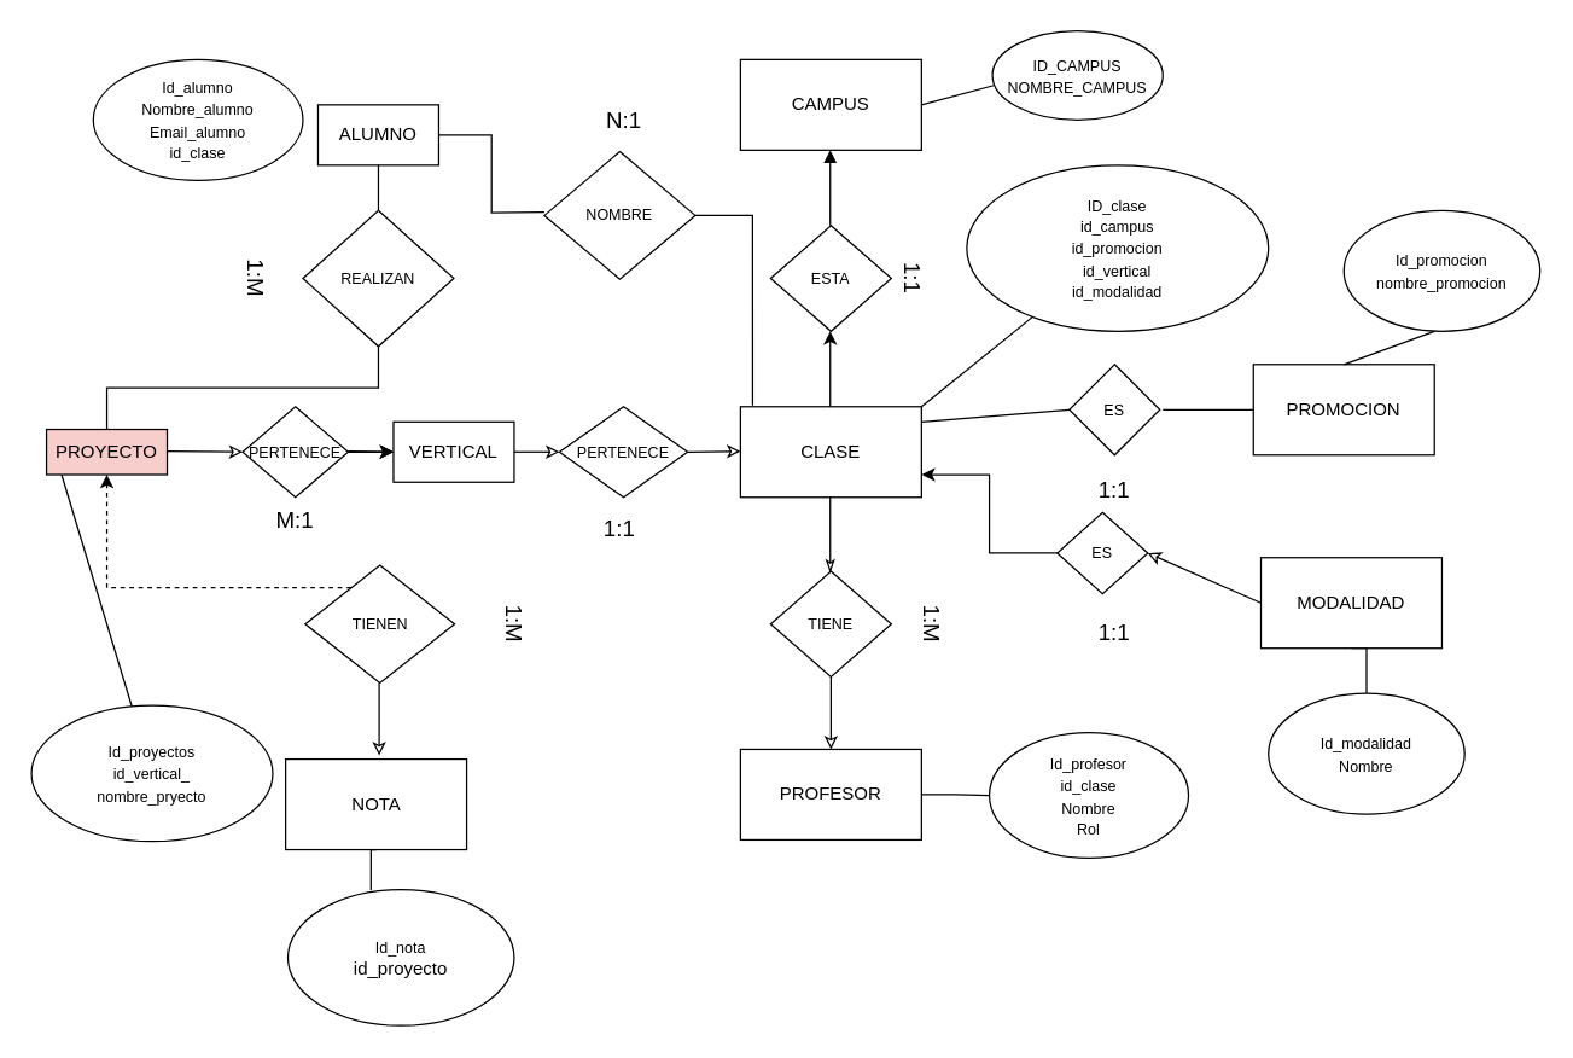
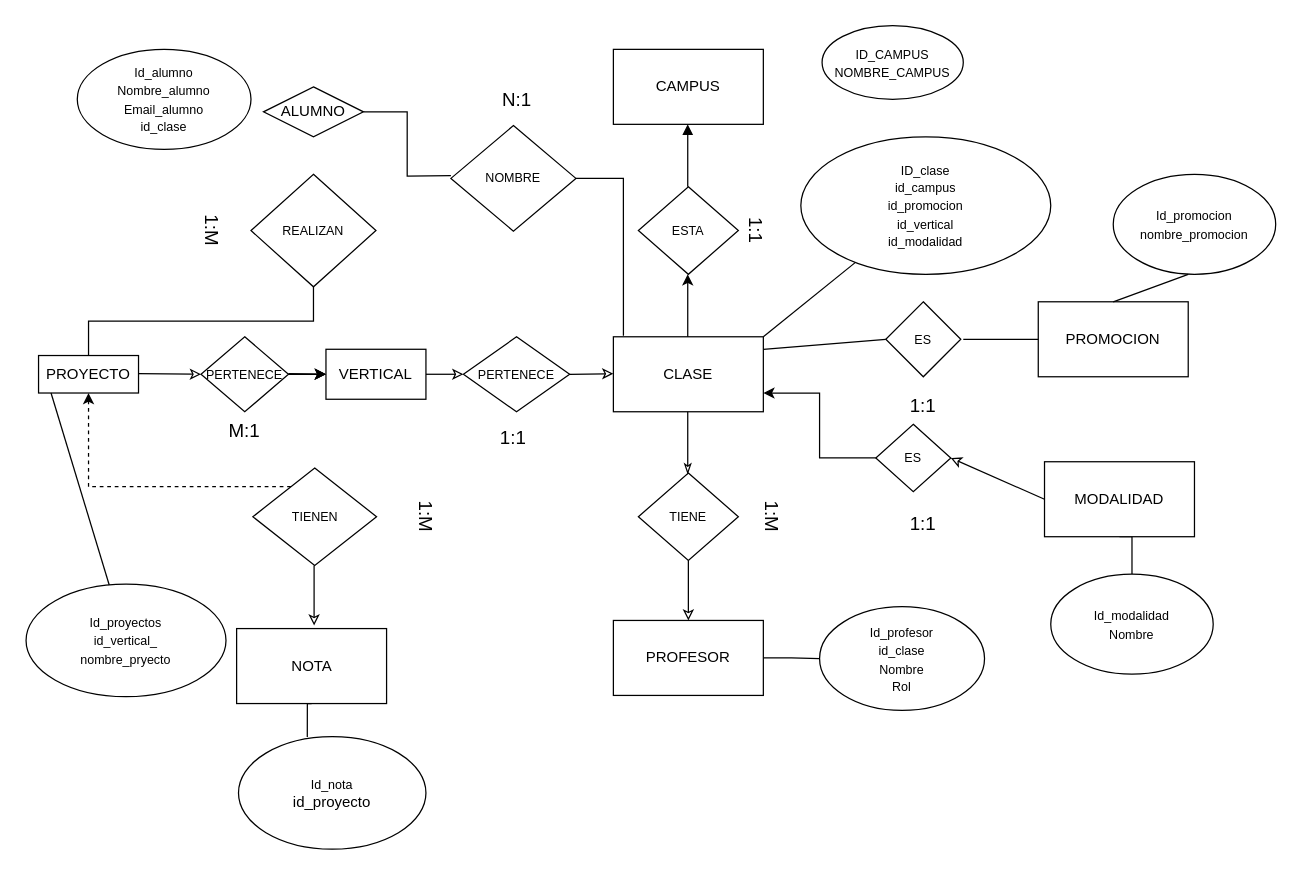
- <mxCell id="34" value="" style="endArrow=none;html=1;rounded=0;exitX=1;exitY=0.5;exitDx=0;exitDy=0;entryX=0.008;entryY=0.612;entryDx=0;entryDy=0;entryPerimeter=0;endFill=0;" parent="1" source="8" target="28" edge="1"><mxGeometry width="50" height="50" relative="1" as="geometry"><mxPoint x="522" y="139" as="sourcePoint" /><mxPoint x="655" y="72" as="targetPoint" /></mxGeometry></mxCell>
- <mxCell id="16" value="ALUMNO" style="rounded=0;whiteSpace=wrap;html=1;" parent="1" vertex="1"><mxGeometry x="210" y="69" width="80" height="40" as="geometry" /></mxCell>
+ <mxCell id="16" value="ALUMNO" style="rhombus;whiteSpace=wrap;html=1;" parent="1" vertex="1"><mxGeometry x="210" y="69" width="80" height="40" as="geometry" /></mxCell>
- <mxCell id="43" style="edgeStyle=orthogonalEdgeStyle;rounded=0;orthogonalLoop=1;jettySize=auto;html=1;exitX=0.5;exitY=0;exitDx=0;exitDy=0;entryX=0.5;entryY=1;entryDx=0;entryDy=0;endArrow=none;endFill=0;" edge="1" parent="1" source="38" target="16"><mxGeometry relative="1" as="geometry"><mxPoint x="278" y="150" as="sourcePoint" /><mxPoint x="200" y="99" as="targetPoint" /></mxGeometry></mxCell>
- <mxCell id="36" value="PROYECTO" style="rounded=0;whiteSpace=wrap;html=1;fillColor=#f8cecc;" vertex="1" parent="1"><mxGeometry x="30" y="284" width="80" height="30" as="geometry" /></mxCell>
+ <mxCell id="36" value="PROYECTO" style="rounded=0;whiteSpace=wrap;html=1;" vertex="1" parent="1"><mxGeometry x="30" y="284" width="80" height="30" as="geometry" /></mxCell>
